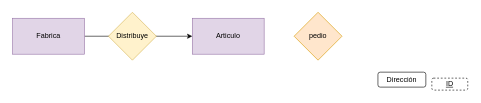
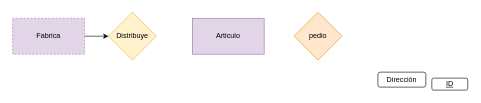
- <mxCell id="5" value="Fabrica" style="rounded=0;whiteSpace=wrap;html=1;fillColor=#e1d5e7;strokeColor=#9673a6;" vertex="1" parent="1"><mxGeometry x="20" y="30" width="120" height="60" as="geometry" /></mxCell>
+ <mxCell id="5" value="Fabrica" style="rounded=0;whiteSpace=wrap;html=1;fillColor=#e1d5e7;strokeColor=#9673a6;dashed=1;" vertex="1" parent="1"><mxGeometry x="20" y="30" width="120" height="60" as="geometry" /></mxCell>
- <mxCell id="4" style="edgeStyle=orthogonalEdgeStyle;rounded=0;orthogonalLoop=1;jettySize=auto;html=1;entryX=0;entryY=0.5;entryDx=0;entryDy=0;" edge="1" parent="1" source="5" target="2"><mxGeometry relative="1" as="geometry" /></mxCell>
+ <mxCell id="4" style="edgeStyle=orthogonalEdgeStyle;rounded=0;orthogonalLoop=1;jettySize=auto;html=1;" edge="1" parent="1" source="5" target="6"><mxGeometry relative="1" as="geometry" /></mxCell>
- <mxCell id="7" value="&lt;u&gt;ID&lt;/u&gt;" style="rounded=1;whiteSpace=wrap;html=1;dashed=1;" vertex="1" parent="1"><mxGeometry x="720" y="130" width="60" height="20" as="geometry" /></mxCell>
+ <mxCell id="7" value="&lt;u&gt;ID&lt;/u&gt;" style="rounded=1;whiteSpace=wrap;html=1;" vertex="1" parent="1"><mxGeometry x="720" y="130" width="60" height="20" as="geometry" /></mxCell>
